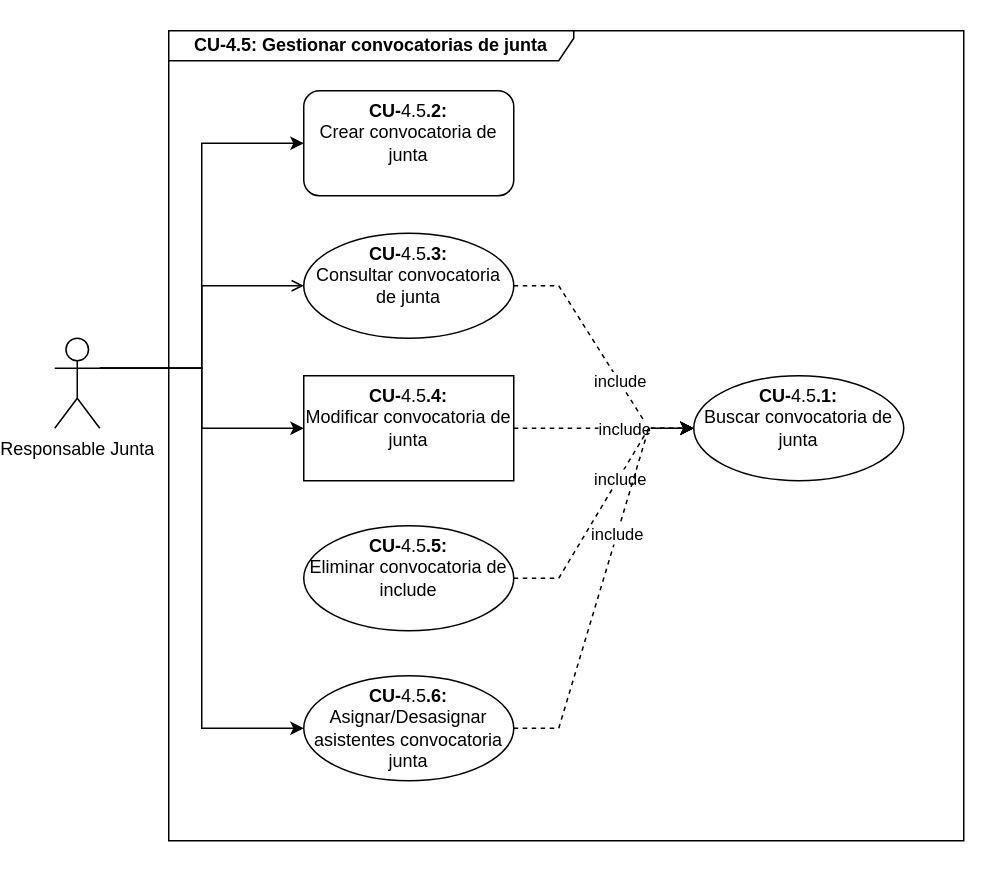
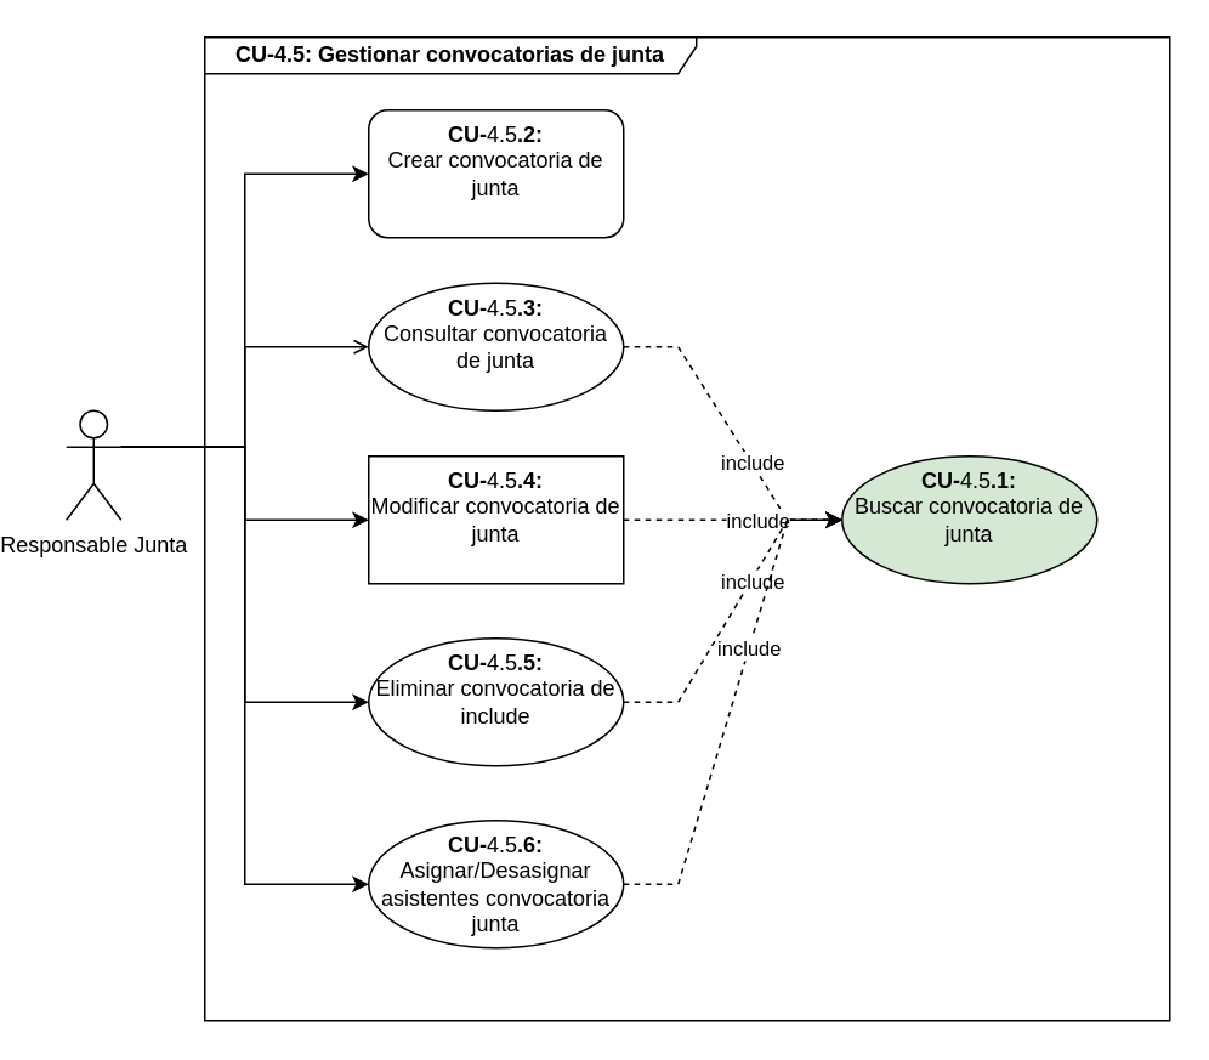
- <mxCell id="6" value="&lt;b&gt;CU-&lt;/b&gt;4.5&lt;b&gt;.1: &lt;br&gt;&lt;/b&gt;Buscar convocatoria de junta" style="ellipse;whiteSpace=wrap;html=1;verticalAlign=top;" parent="1" vertex="1"><mxGeometry x="446" y="250" width="140" height="70" as="geometry" /></mxCell>
+ <mxCell id="6" value="&lt;b&gt;CU-&lt;/b&gt;4.5&lt;b&gt;.1: &lt;br&gt;&lt;/b&gt;Buscar convocatoria de junta" style="ellipse;whiteSpace=wrap;html=1;verticalAlign=top;fillColor=#d5e8d4;" parent="1" vertex="1"><mxGeometry x="446" y="250" width="140" height="70" as="geometry" /></mxCell>
+ <mxCell id="12" style="edgeStyle=orthogonalEdgeStyle;rounded=0;orthogonalLoop=1;jettySize=auto;html=1;exitX=1;exitY=0.333;exitDx=0;exitDy=0;exitPerimeter=0;entryX=0;entryY=0.5;entryDx=0;entryDy=0;" parent="1" source="14" target="15" edge="1"><mxGeometry relative="1" as="geometry" /></mxCell>
